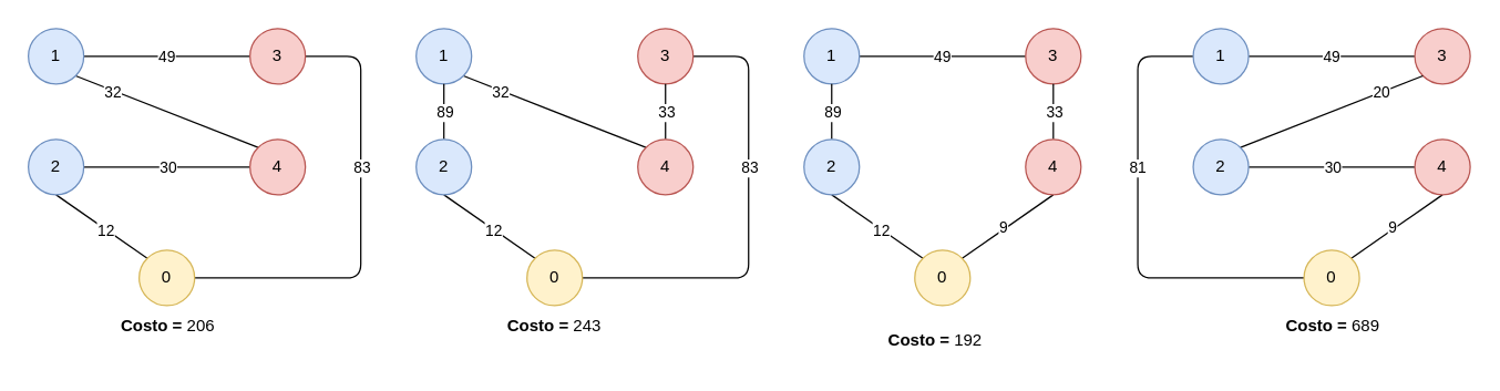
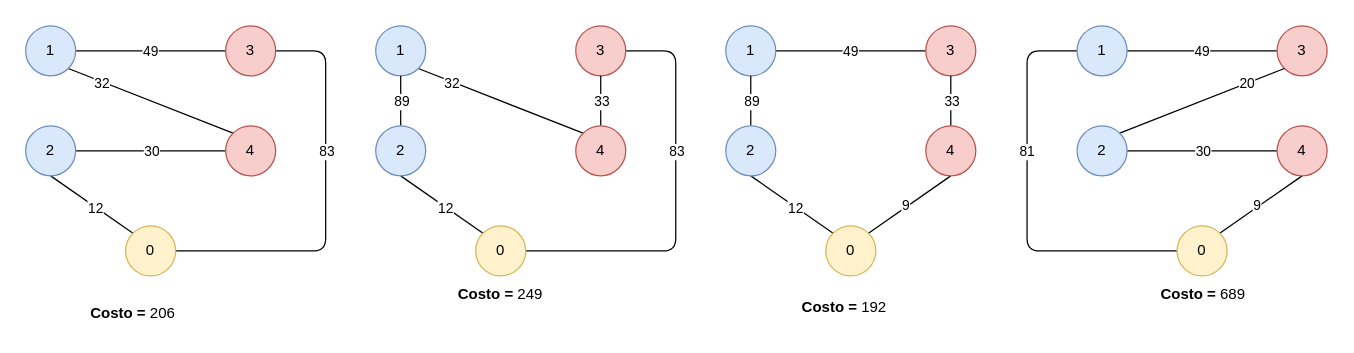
- <mxCell id="64" value="&lt;b&gt;Costo =&lt;/b&gt;&amp;nbsp;206" style="text;html=1;strokeColor=none;fillColor=none;align=center;verticalAlign=middle;whiteSpace=wrap;rounded=0;" vertex="1" parent="1"><mxGeometry x="80.5" y="220" width="80" height="30" as="geometry" /></mxCell>
+ <mxCell id="64" value="&lt;b&gt;Costo =&lt;/b&gt;&amp;nbsp;206" style="text;html=1;strokeColor=none;fillColor=none;align=center;verticalAlign=middle;whiteSpace=wrap;rounded=0;" vertex="1" parent="1"><mxGeometry x="65.5" y="235" width="80" height="30" as="geometry" /></mxCell>
- <mxCell id="63" value="&lt;b&gt;Costo =&lt;/b&gt;&amp;nbsp;243" style="text;html=1;strokeColor=none;fillColor=none;align=center;verticalAlign=middle;whiteSpace=wrap;rounded=0;" vertex="1" parent="1"><mxGeometry x="360" y="220" width="80" height="30" as="geometry" /></mxCell>
+ <mxCell id="63" value="&lt;b&gt;Costo =&lt;/b&gt;&amp;nbsp;249" style="text;html=1;strokeColor=none;fillColor=none;align=center;verticalAlign=middle;whiteSpace=wrap;rounded=0;" vertex="1" parent="1"><mxGeometry x="360" y="220" width="80" height="30" as="geometry" /></mxCell>
